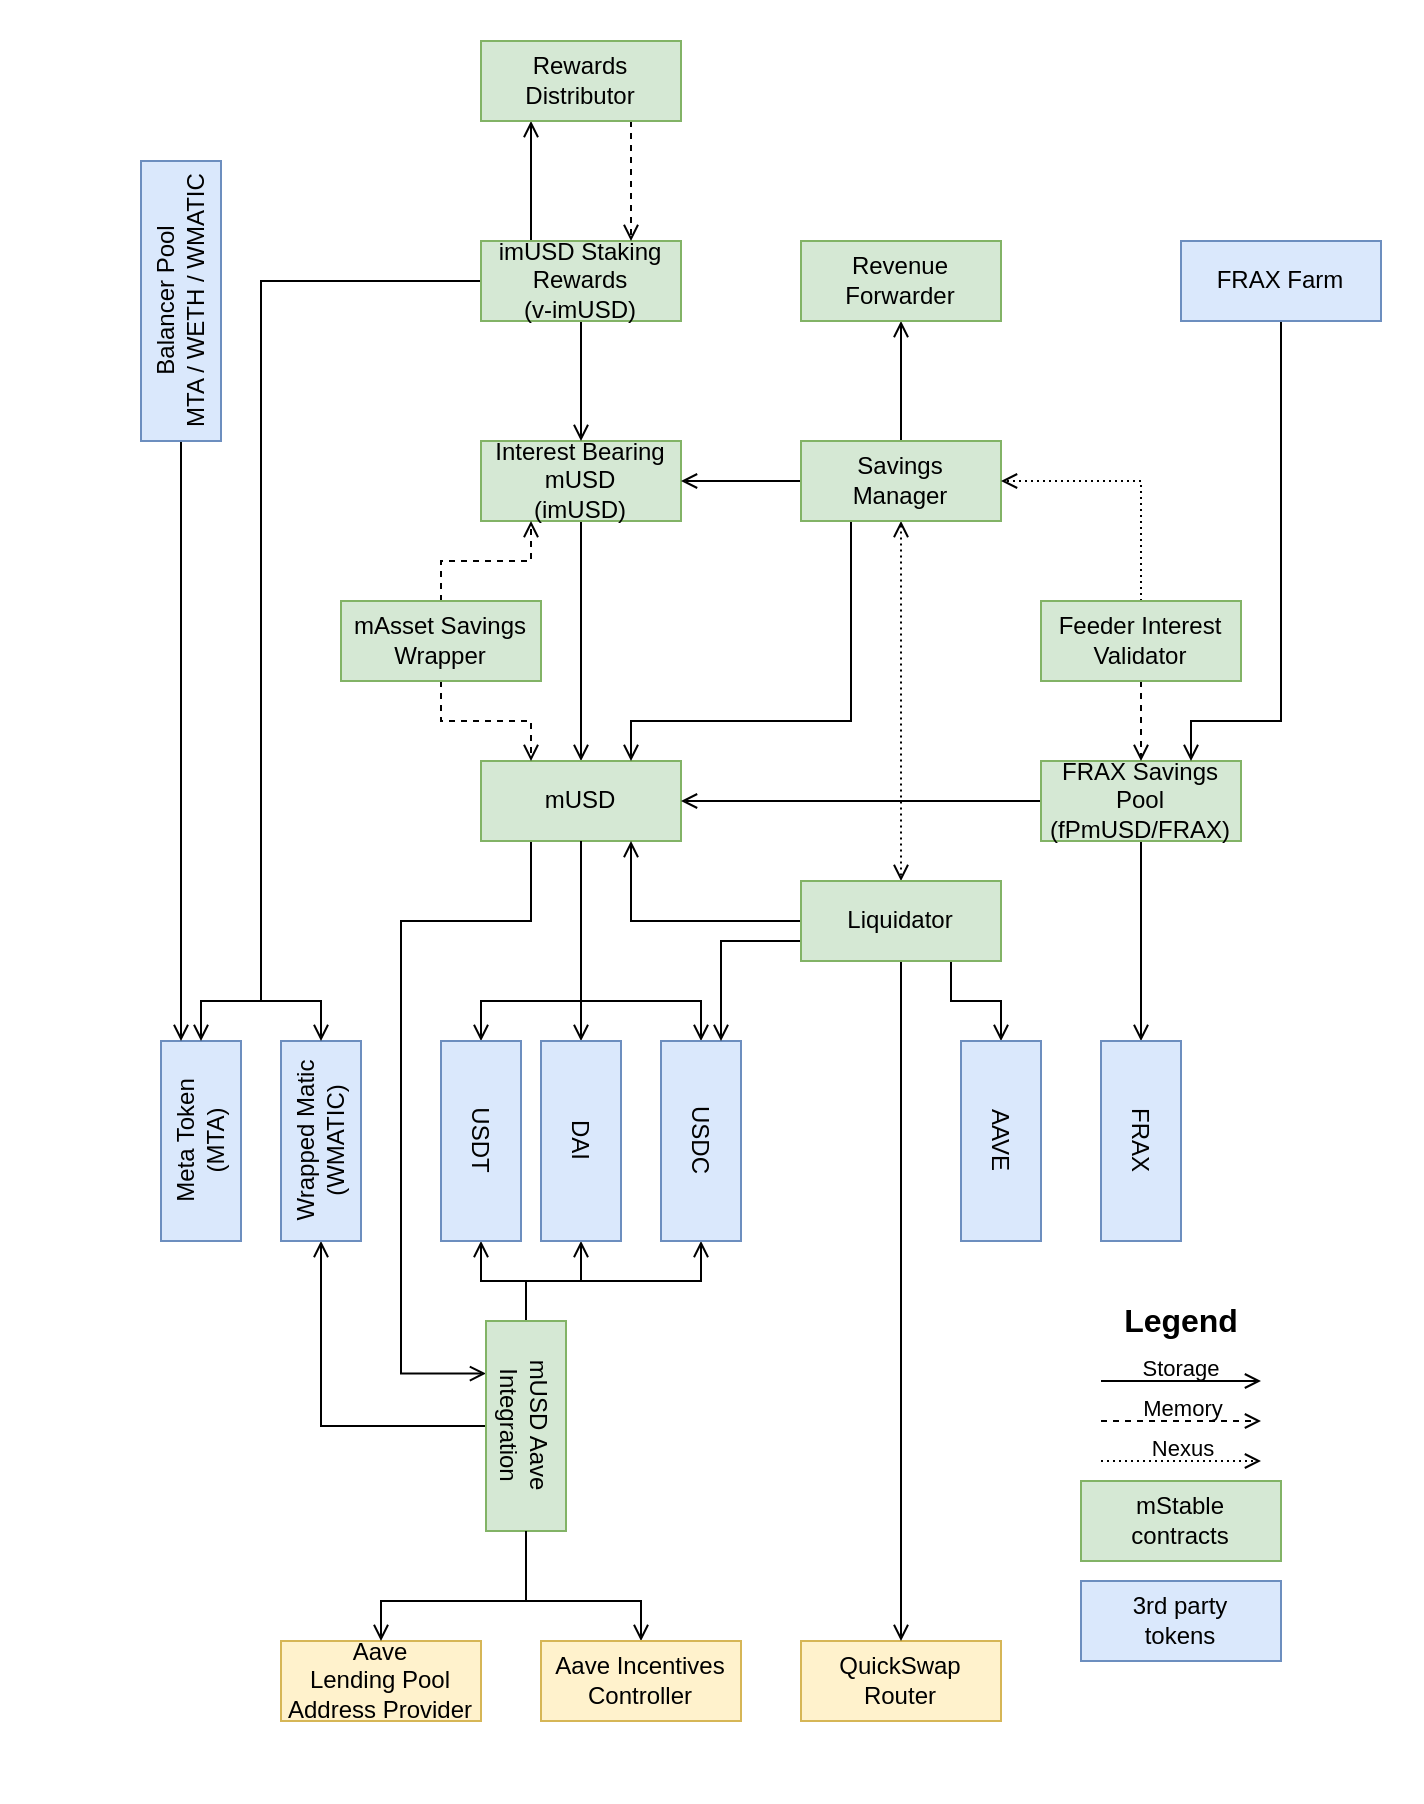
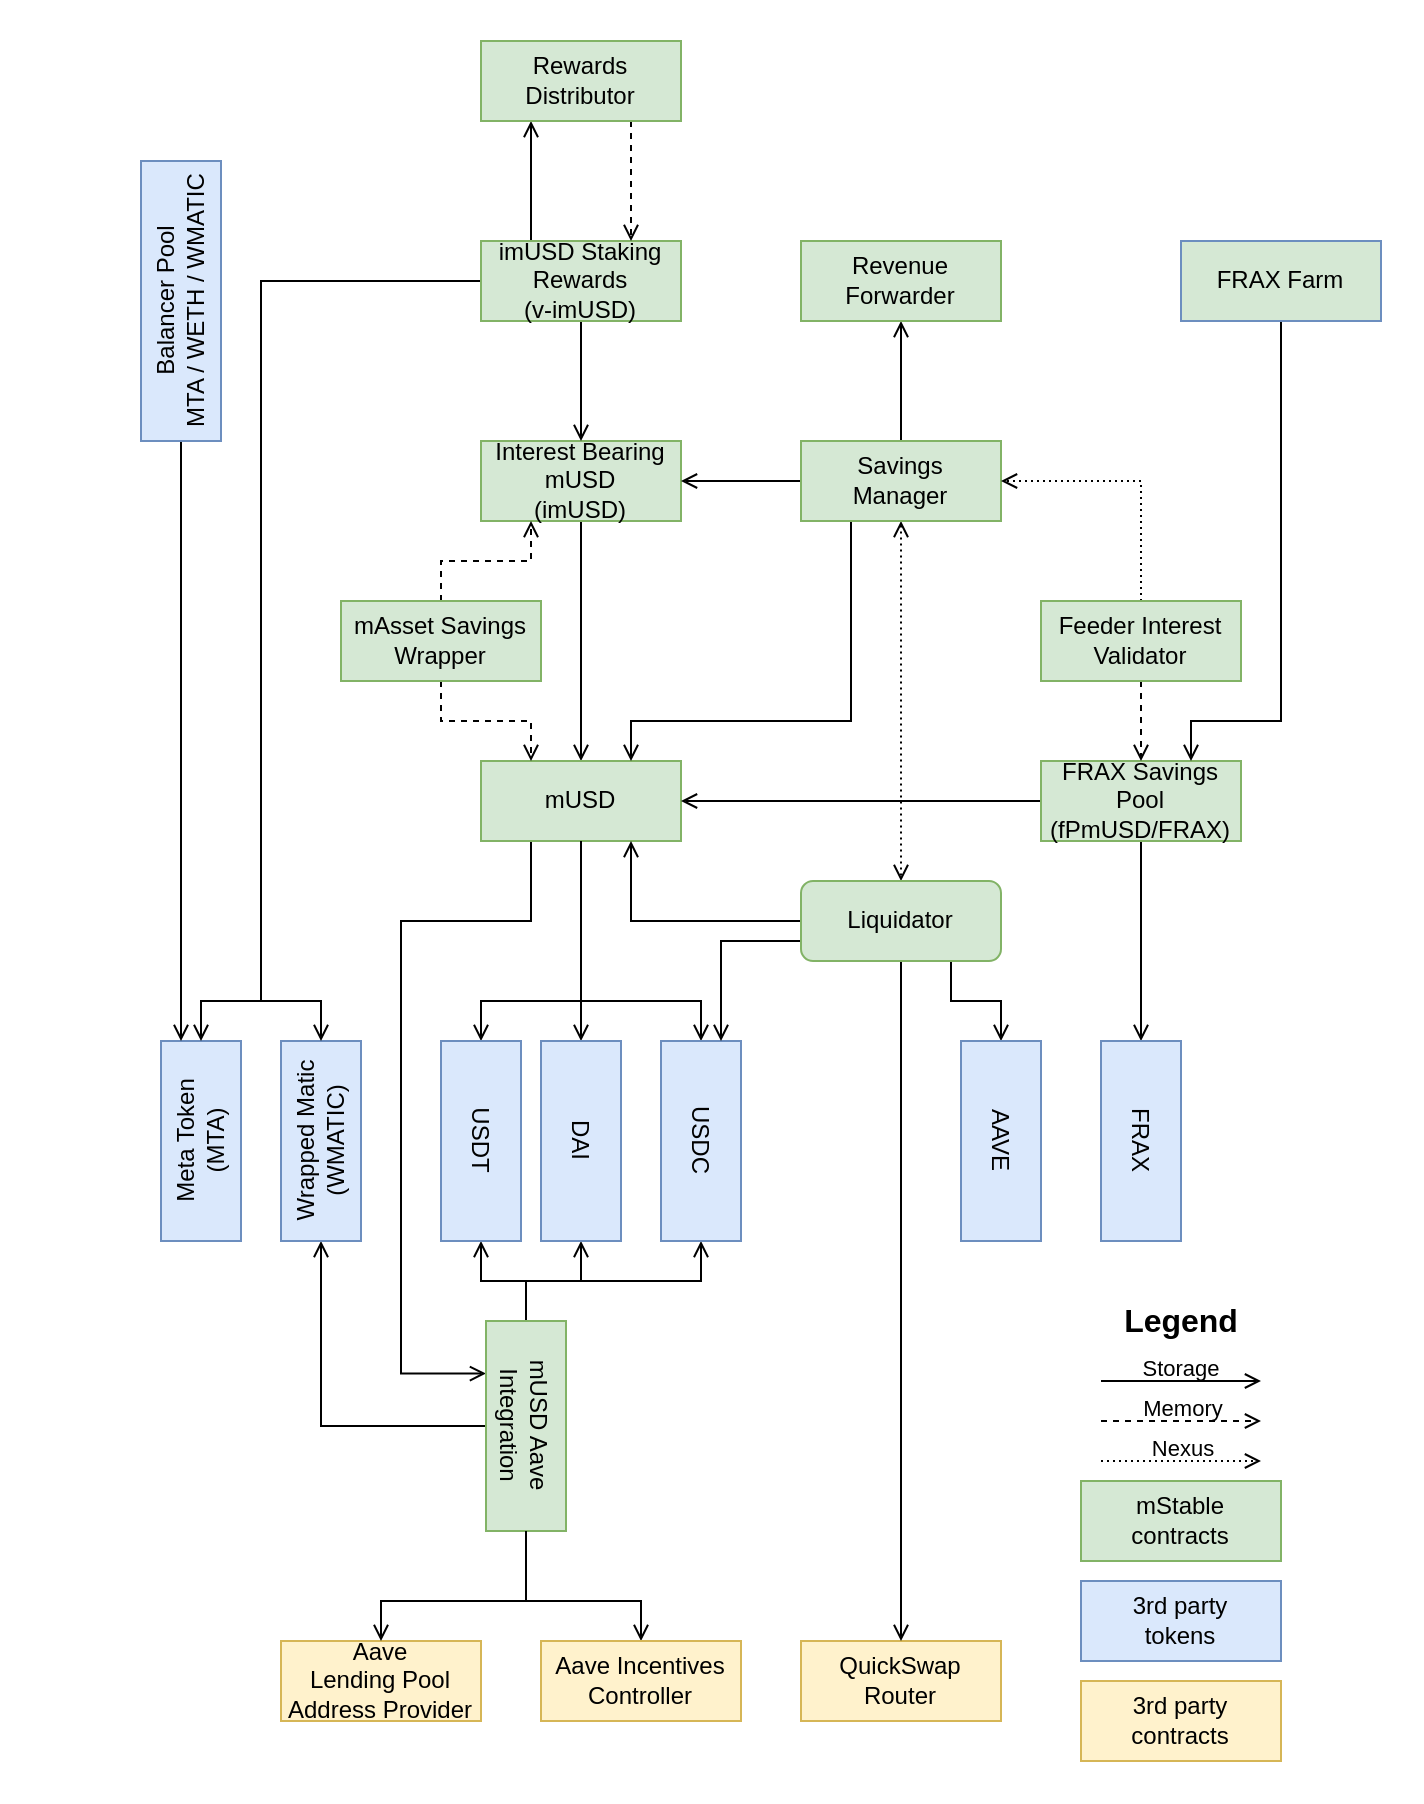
- <mxCell id="63" value="FRAX Farm" style="whiteSpace=wrap;html=1;align=center;rotation=0;fillColor=#dae8fc;strokeColor=#6c8ebf;" vertex="1" parent="1"><mxGeometry x="590" y="120" width="100" height="40" as="geometry" /></mxCell>
+ <mxCell id="63" value="FRAX Farm" style="whiteSpace=wrap;html=1;align=center;rotation=0;fillColor=#d5e8d4;strokeColor=#6c8ebf;" vertex="1" parent="1"><mxGeometry x="590" y="120" width="100" height="40" as="geometry" /></mxCell>
- <mxCell id="34" value="Liquidator" style="whiteSpace=wrap;html=1;align=center;fillColor=#d5e8d4;strokeColor=#82b366;" parent="1" vertex="1"><mxGeometry x="400" y="440" width="100" height="40" as="geometry" /></mxCell>
+ <mxCell id="34" value="Liquidator" style="whiteSpace=wrap;html=1;align=center;fillColor=#d5e8d4;strokeColor=#82b366;rounded=1;" parent="1" vertex="1"><mxGeometry x="400" y="440" width="100" height="40" as="geometry" /></mxCell>
+ <mxCell id="60" value="3rd party&lt;br&gt;contracts" style="whiteSpace=wrap;html=1;align=center;fillColor=#fff2cc;strokeColor=#d6b656;" parent="1" vertex="1"><mxGeometry x="540" y="840" width="100" height="40" as="geometry" /></mxCell>
